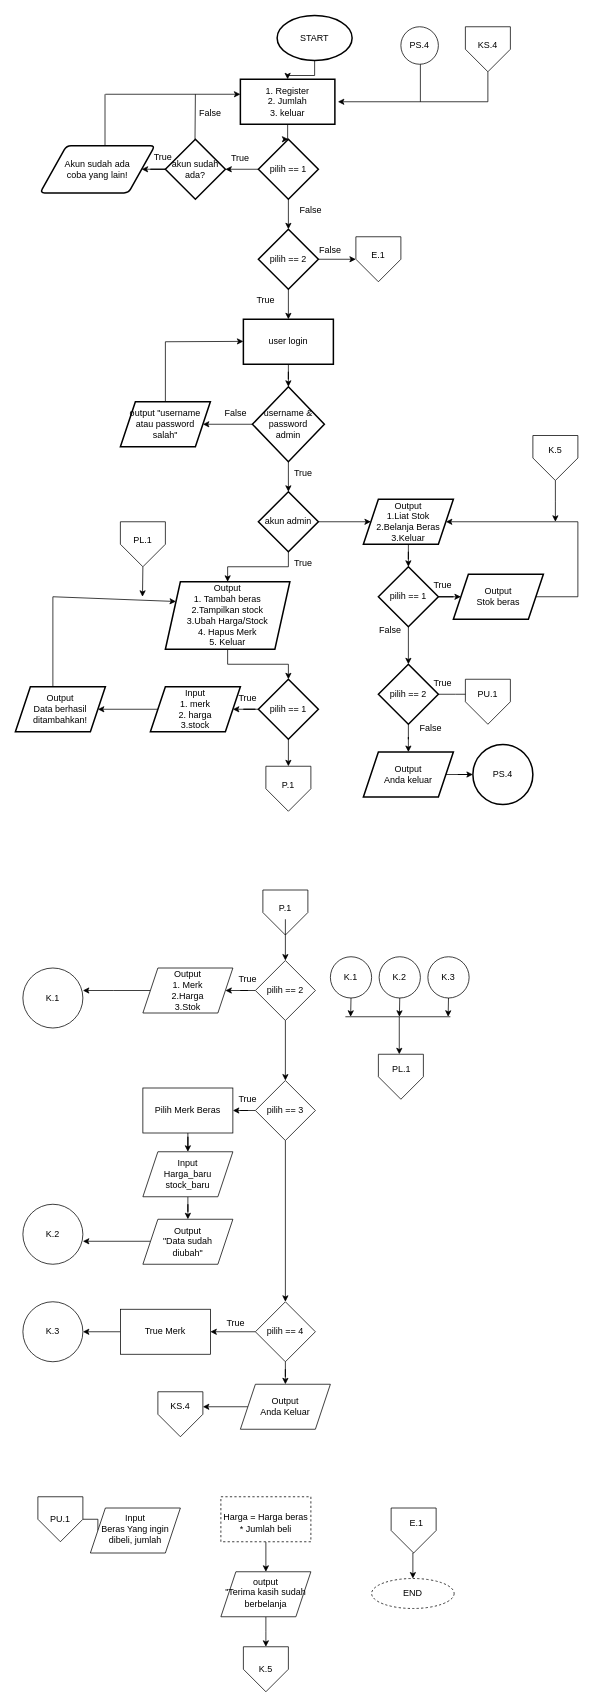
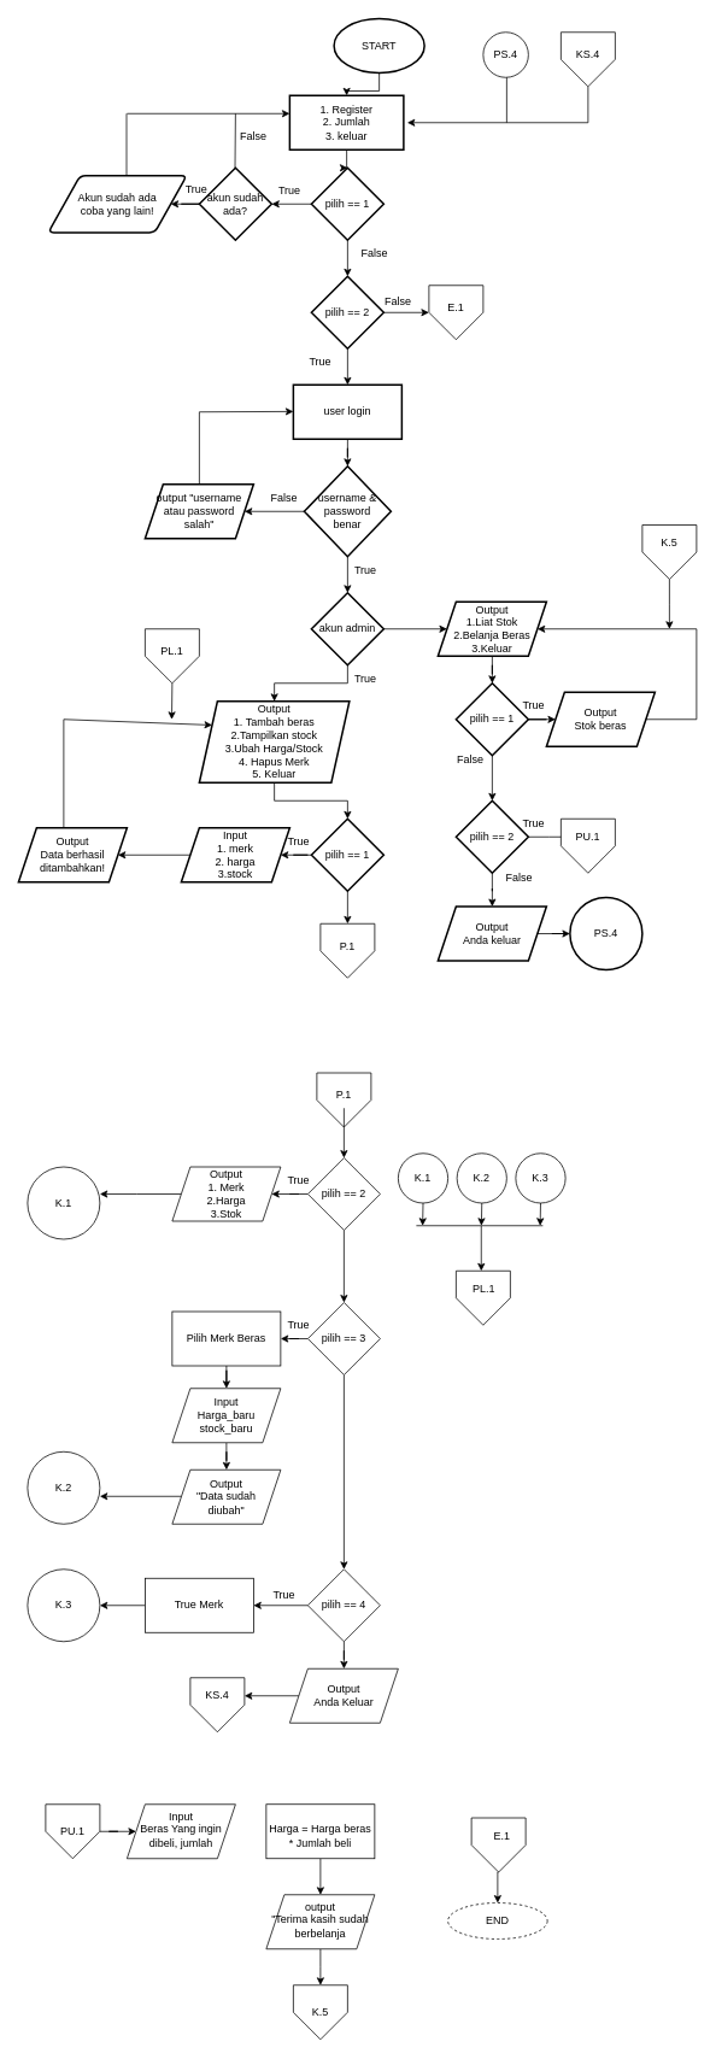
- <mxCell id="25" value="username &amp;amp;&lt;div&gt;password&lt;/div&gt;&lt;div&gt;admin&lt;/div&gt;" style="rhombus;whiteSpace=wrap;html=1;strokeWidth=2;" parent="1" vertex="1"><mxGeometry x="336" y="515" width="96" height="100" as="geometry" /></mxCell>
+ <mxCell id="25" value="username &amp;amp;&lt;div&gt;password&lt;/div&gt;&lt;div&gt;benar&lt;/div&gt;" style="rhombus;whiteSpace=wrap;html=1;strokeWidth=2;" parent="1" vertex="1"><mxGeometry x="336" y="515" width="96" height="100" as="geometry" /></mxCell>
- <mxCell id="88" value="&lt;div&gt;&lt;br&gt;&lt;/div&gt;&lt;div&gt;Harga = Harga beras * Jumlah beli&lt;/div&gt;" style="whiteSpace=wrap;html=1;verticalAlign=top;rounded=0;dashed=1;" parent="1" vertex="1"><mxGeometry x="294" y="1995" width="120" height="60" as="geometry" /></mxCell>
+ <mxCell id="88" value="&lt;div&gt;&lt;br&gt;&lt;/div&gt;&lt;div&gt;Harga = Harga beras * Jumlah beli&lt;/div&gt;" style="whiteSpace=wrap;html=1;verticalAlign=top;rounded=0;" parent="1" vertex="1"><mxGeometry x="294" y="1995" width="120" height="60" as="geometry" /></mxCell>
- <mxCell id="86" value="&lt;div&gt;Input&lt;/div&gt;&lt;div&gt;Beras Yang ingin&lt;/div&gt;&lt;div&gt;dibeli, jumlah&lt;/div&gt;" style="shape=parallelogram;perimeter=parallelogramPerimeter;whiteSpace=wrap;html=1;fixedSize=1;verticalAlign=top;rounded=0;" parent="1" vertex="1"><mxGeometry x="120" y="2010" width="120" height="60" as="geometry" /></mxCell>
+ <mxCell id="86" value="&lt;div&gt;Input&lt;/div&gt;&lt;div&gt;Beras Yang ingin&lt;/div&gt;&lt;div&gt;dibeli, jumlah&lt;/div&gt;" style="shape=parallelogram;perimeter=parallelogramPerimeter;whiteSpace=wrap;html=1;fixedSize=1;verticalAlign=top;rounded=0;" parent="1" vertex="1"><mxGeometry x="140" y="1995" width="120" height="60" as="geometry" /></mxCell>
